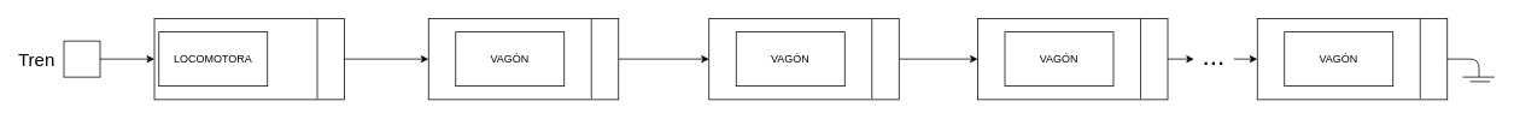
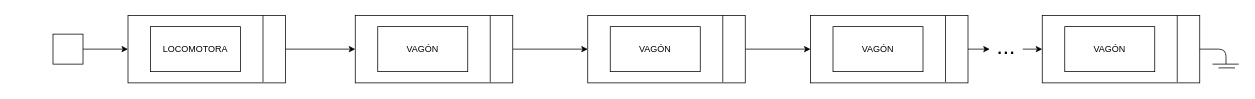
- <mxCell id="3" value="&lt;font style=&quot;font-size: 20px&quot;&gt;Tren&lt;/font&gt;" style="text;html=1;strokeColor=none;fillColor=none;align=center;verticalAlign=middle;whiteSpace=wrap;rounded=0;" parent="1" vertex="1"><mxGeometry x="20" y="55" width="40" height="20" as="geometry" /></mxCell>
- <mxCell id="6" value="LOCOMOTORA" style="rounded=0;whiteSpace=wrap;html=1;" parent="1" vertex="1"><mxGeometry x="175" y="35" width="120" height="60" as="geometry" /></mxCell>
+ <mxCell id="6" value="LOCOMOTORA" style="rounded=0;whiteSpace=wrap;html=1;" parent="1" vertex="1"><mxGeometry x="200" y="35" width="120" height="60" as="geometry" /></mxCell>
